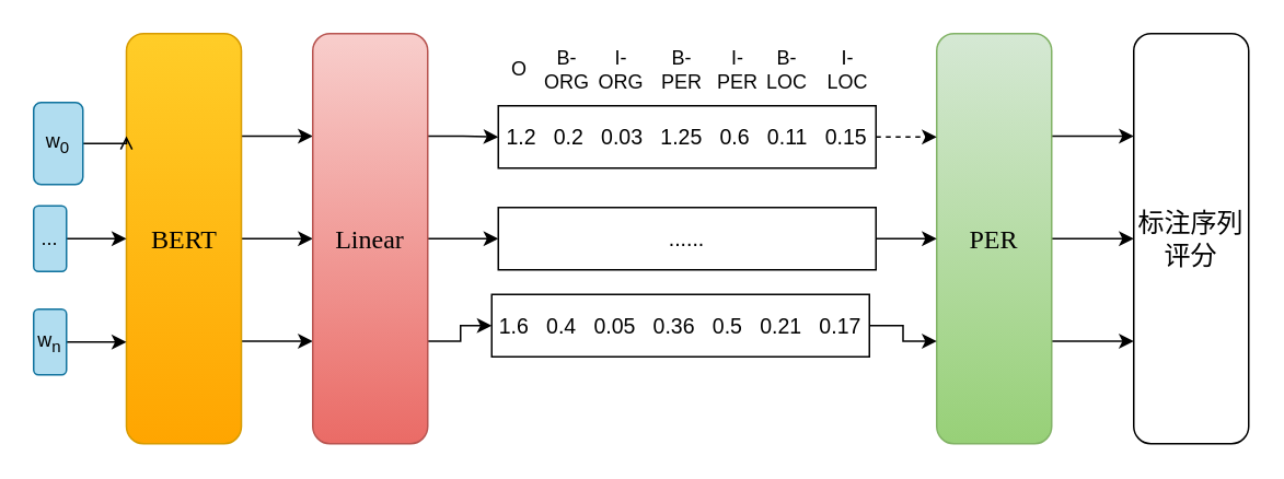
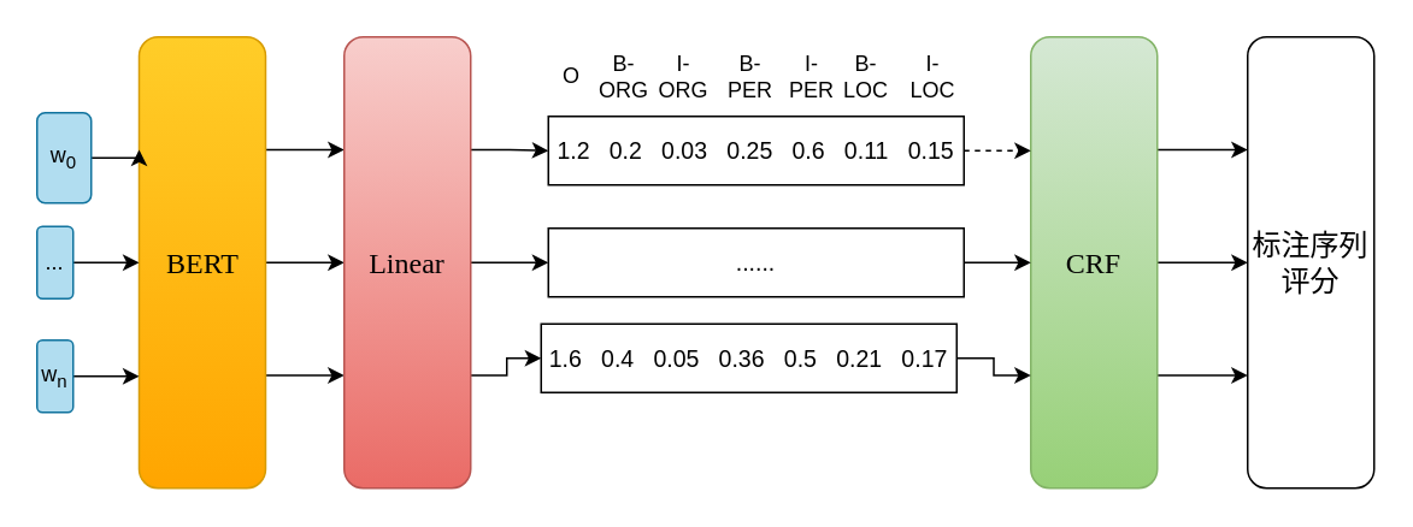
- <mxCell id="21" value="&lt;font style=&quot;font-size: 13px;&quot;&gt;1.2&amp;nbsp; &amp;nbsp;0.2&amp;nbsp; &amp;nbsp;0.03&amp;nbsp; &amp;nbsp;1.25&amp;nbsp; &amp;nbsp;0.6&amp;nbsp; &amp;nbsp;0.11&amp;nbsp; &amp;nbsp;0.15&lt;/font&gt;" style="rounded=0;whiteSpace=wrap;html=1;" vertex="1" parent="1"><mxGeometry x="303" y="64" width="230" height="38" as="geometry" /></mxCell>
+ <mxCell id="21" value="&lt;font style=&quot;font-size: 13px;&quot;&gt;1.2&amp;nbsp; &amp;nbsp;0.2&amp;nbsp; &amp;nbsp;0.03&amp;nbsp; &amp;nbsp;0.25&amp;nbsp; &amp;nbsp;0.6&amp;nbsp; &amp;nbsp;0.11&amp;nbsp; &amp;nbsp;0.15&lt;/font&gt;" style="rounded=0;whiteSpace=wrap;html=1;" vertex="1" parent="1"><mxGeometry x="303" y="64" width="230" height="38" as="geometry" /></mxCell>
- <mxCell id="6" style="edgeStyle=orthogonalEdgeStyle;rounded=0;orthogonalLoop=1;jettySize=auto;html=1;exitX=1;exitY=0.5;exitDx=0;exitDy=0;entryX=0;entryY=0.25;entryDx=0;entryDy=0;endArrow=open;" edge="1" parent="1" source="7" target="5"><mxGeometry relative="1" as="geometry" /></mxCell>
+ <mxCell id="6" style="edgeStyle=orthogonalEdgeStyle;rounded=0;orthogonalLoop=1;jettySize=auto;html=1;exitX=1;exitY=0.5;exitDx=0;exitDy=0;entryX=0;entryY=0.25;entryDx=0;entryDy=0;" edge="1" parent="1" source="7" target="5"><mxGeometry relative="1" as="geometry" /></mxCell>
- <mxCell id="19" value="&lt;font face=&quot;Times New Roman&quot; style=&quot;font-size: 16px;&quot;&gt;PER&lt;/font&gt;" style="rounded=1;whiteSpace=wrap;html=1;fillColor=#d5e8d4;strokeColor=#82b366;gradientColor=#97d077;" vertex="1" parent="1"><mxGeometry x="570" y="20" width="70" height="250" as="geometry" /></mxCell>
+ <mxCell id="19" value="&lt;font face=&quot;Times New Roman&quot; style=&quot;font-size: 16px;&quot;&gt;CRF&lt;/font&gt;" style="rounded=1;whiteSpace=wrap;html=1;fillColor=#d5e8d4;strokeColor=#82b366;gradientColor=#97d077;" vertex="1" parent="1"><mxGeometry x="570" y="20" width="70" height="250" as="geometry" /></mxCell>
